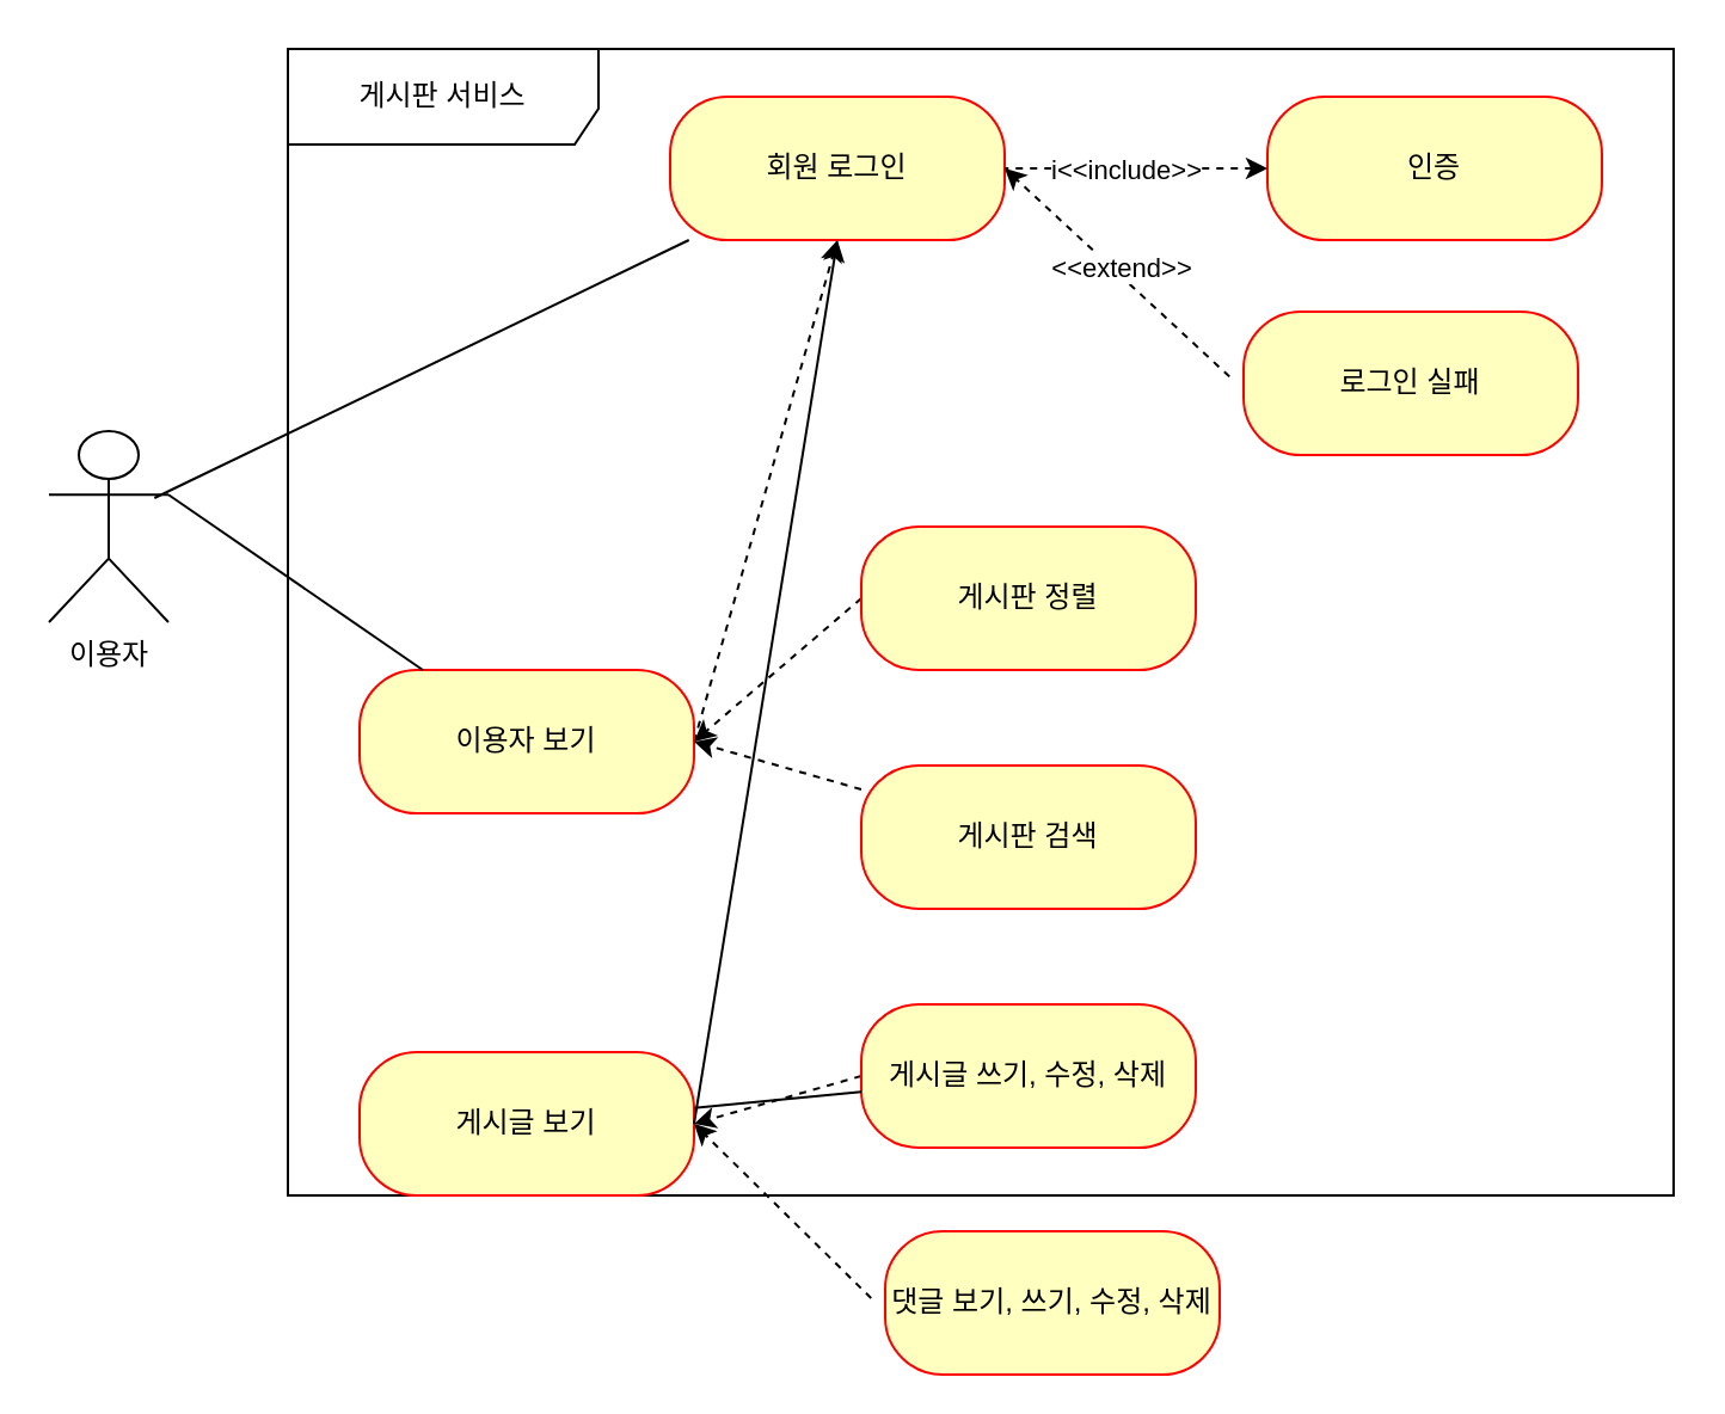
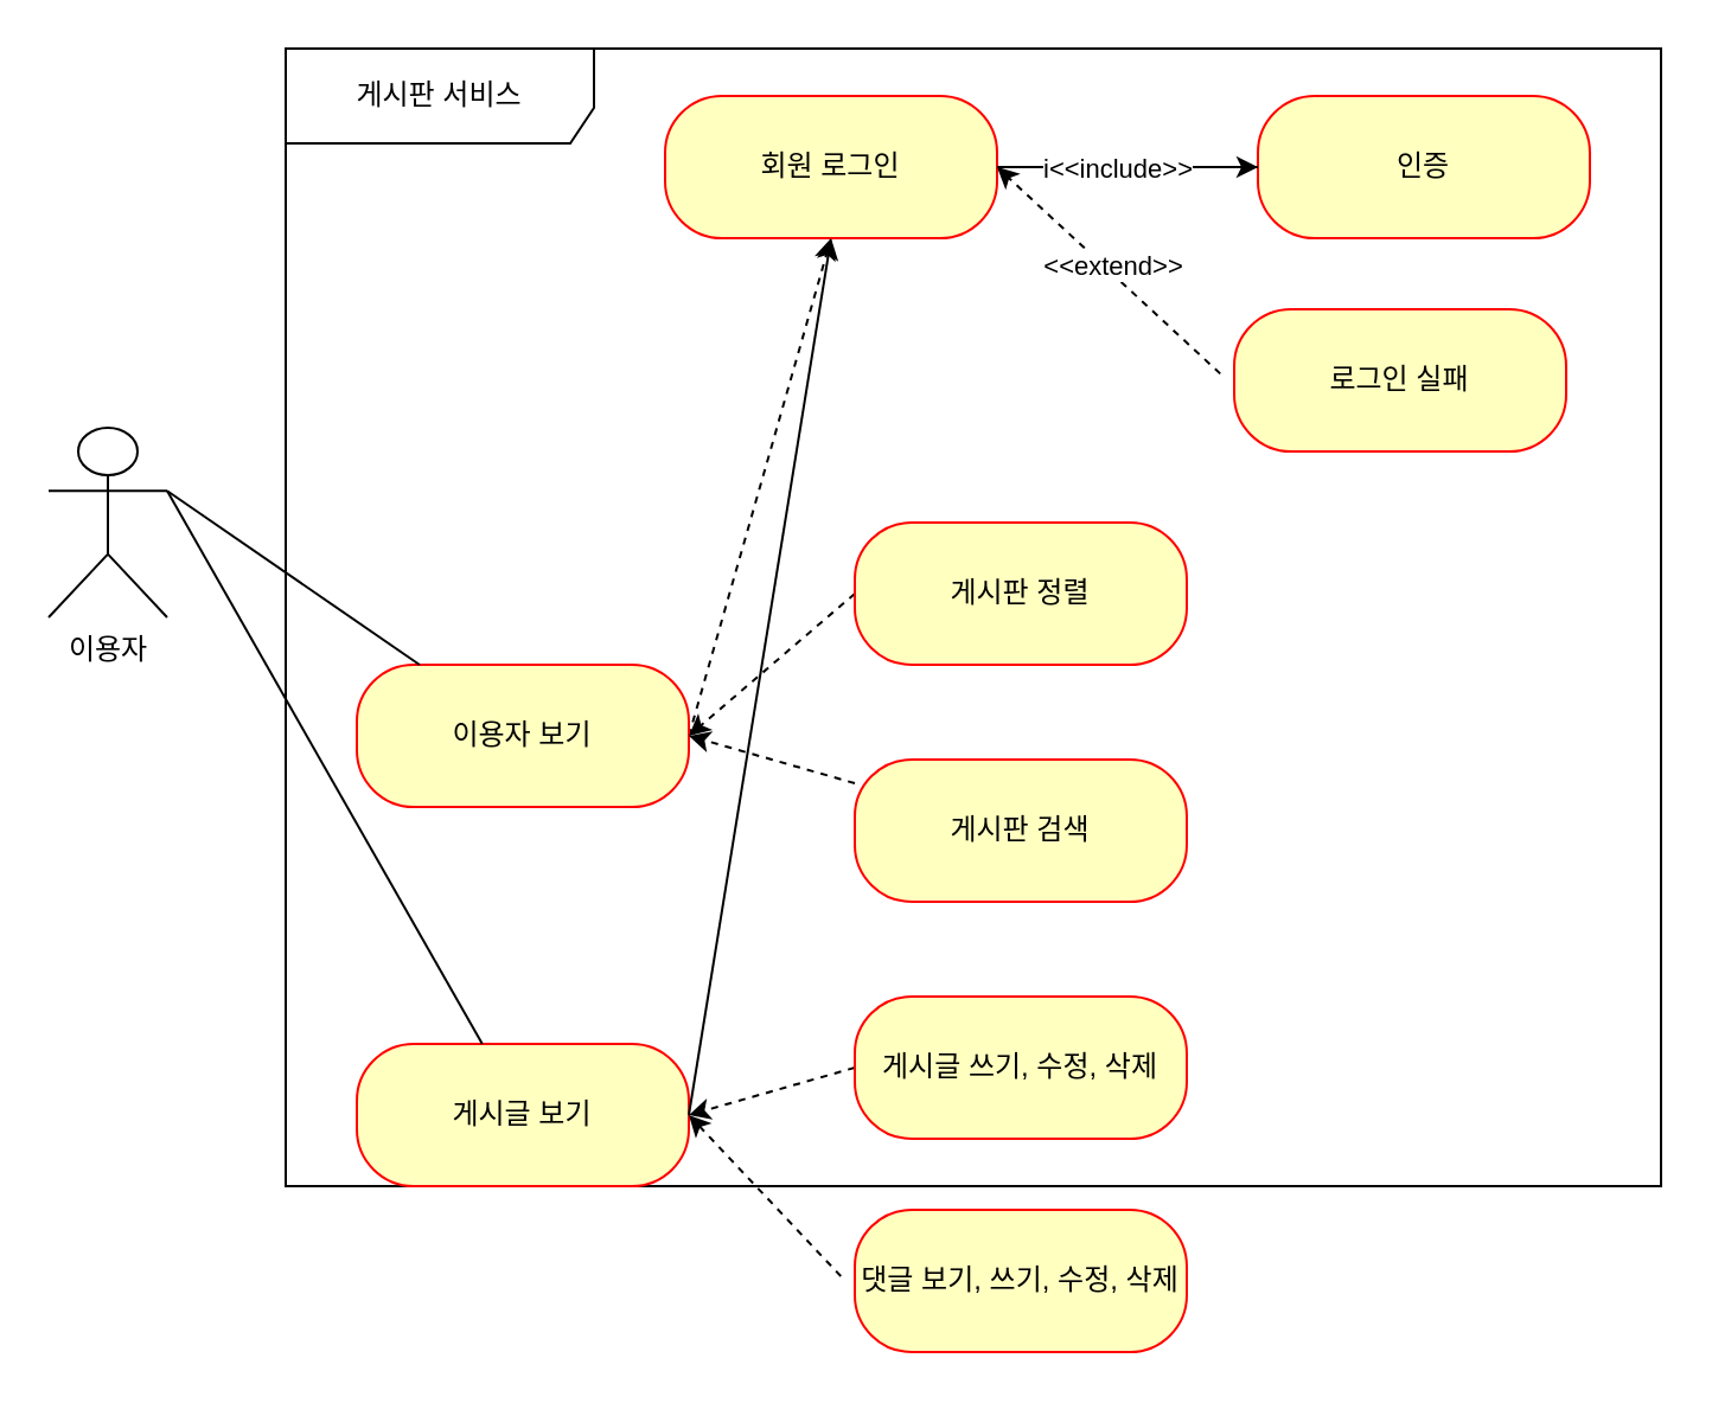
- <mxCell id="18" style="rounded=0;orthogonalLoop=1;jettySize=auto;html=1;entryX=0.883;entryY=0.35;entryDx=0;entryDy=0;entryPerimeter=0;endArrow=none;endFill=0;" edge="1" parent="1" source="7" target="2"><mxGeometry relative="1" as="geometry" /></mxCell>
+ <mxCell id="18" style="rounded=0;orthogonalLoop=1;jettySize=auto;html=1;endArrow=none;endFill=0;" edge="1" parent="1" source="7" target="8"><mxGeometry relative="1" as="geometry" /></mxCell>
- <mxCell id="20" style="rounded=0;orthogonalLoop=1;jettySize=auto;html=1;endArrow=none;endFill=0;" edge="1" parent="1" source="6" target="15"><mxGeometry relative="1" as="geometry" /></mxCell>
+ <mxCell id="20" style="rounded=0;orthogonalLoop=1;jettySize=auto;html=1;entryX=1;entryY=0.333;entryDx=0;entryDy=0;entryPerimeter=0;endArrow=none;endFill=0;" edge="1" parent="1" source="6" target="2"><mxGeometry relative="1" as="geometry" /></mxCell>
- <mxCell id="17" value="댓글 보기, 쓰기, 수정, 삭제" style="rounded=1;whiteSpace=wrap;html=1;arcSize=40;fontColor=#000000;fillColor=#ffffc0;strokeColor=#ff0000;" vertex="1" parent="1"><mxGeometry x="370" y="515" width="140" height="60" as="geometry" /></mxCell>
+ <mxCell id="17" value="댓글 보기, 쓰기, 수정, 삭제" style="rounded=1;whiteSpace=wrap;html=1;arcSize=40;fontColor=#000000;fillColor=#ffffc0;strokeColor=#ff0000;" vertex="1" parent="1"><mxGeometry x="360" y="510" width="140" height="60" as="geometry" /></mxCell>
